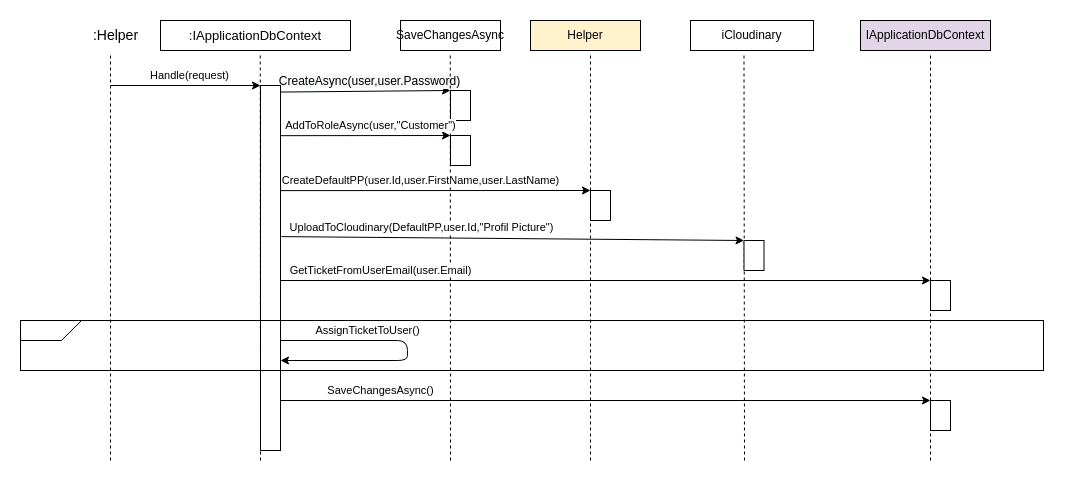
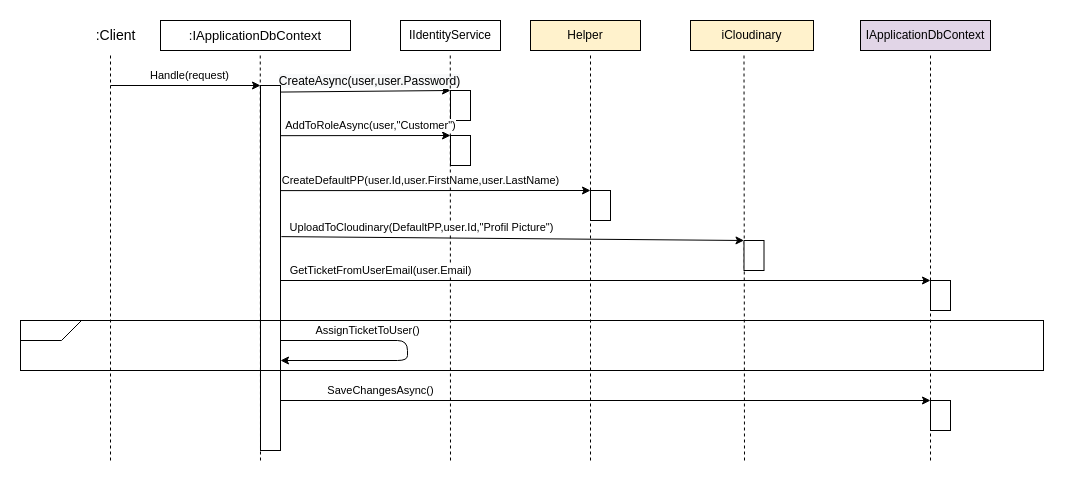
- <mxCell id="11" value=":Helper" style="text;html=1;align=center;verticalAlign=middle;resizable=0;points=[];autosize=1;fontSize=14;" parent="1" vertex="1"><mxGeometry x="85" y="25" width="60" height="20" as="geometry" /></mxCell>
+ <mxCell id="11" value=":Client" style="text;html=1;align=center;verticalAlign=middle;resizable=0;points=[];autosize=1;fontSize=14;" parent="1" vertex="1"><mxGeometry x="85" y="25" width="60" height="20" as="geometry" /></mxCell>
- <mxCell id="15" value="SaveChangesAsync" style="rounded=0;whiteSpace=wrap;html=1;" parent="1" vertex="1"><mxGeometry x="400" y="20" width="100" height="30" as="geometry" /></mxCell>
+ <mxCell id="15" value="IIdentityService" style="rounded=0;whiteSpace=wrap;html=1;" parent="1" vertex="1"><mxGeometry x="400" y="20" width="100" height="30" as="geometry" /></mxCell>
- <mxCell id="13" value="iCloudinary" style="rounded=0;whiteSpace=wrap;html=1;" parent="1" vertex="1"><mxGeometry x="690" y="20" width="123" height="30" as="geometry" /></mxCell>
+ <mxCell id="13" value="iCloudinary" style="rounded=0;whiteSpace=wrap;html=1;fillColor=#fff2cc;" parent="1" vertex="1"><mxGeometry x="690" y="20" width="123" height="30" as="geometry" /></mxCell>
